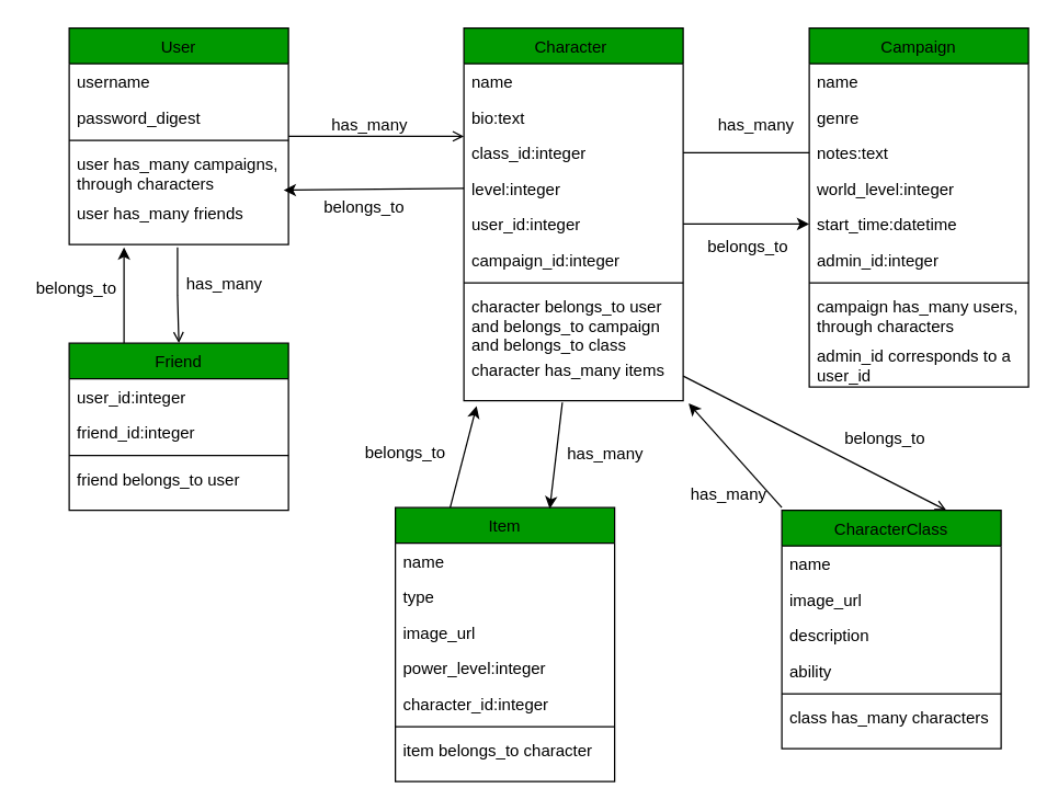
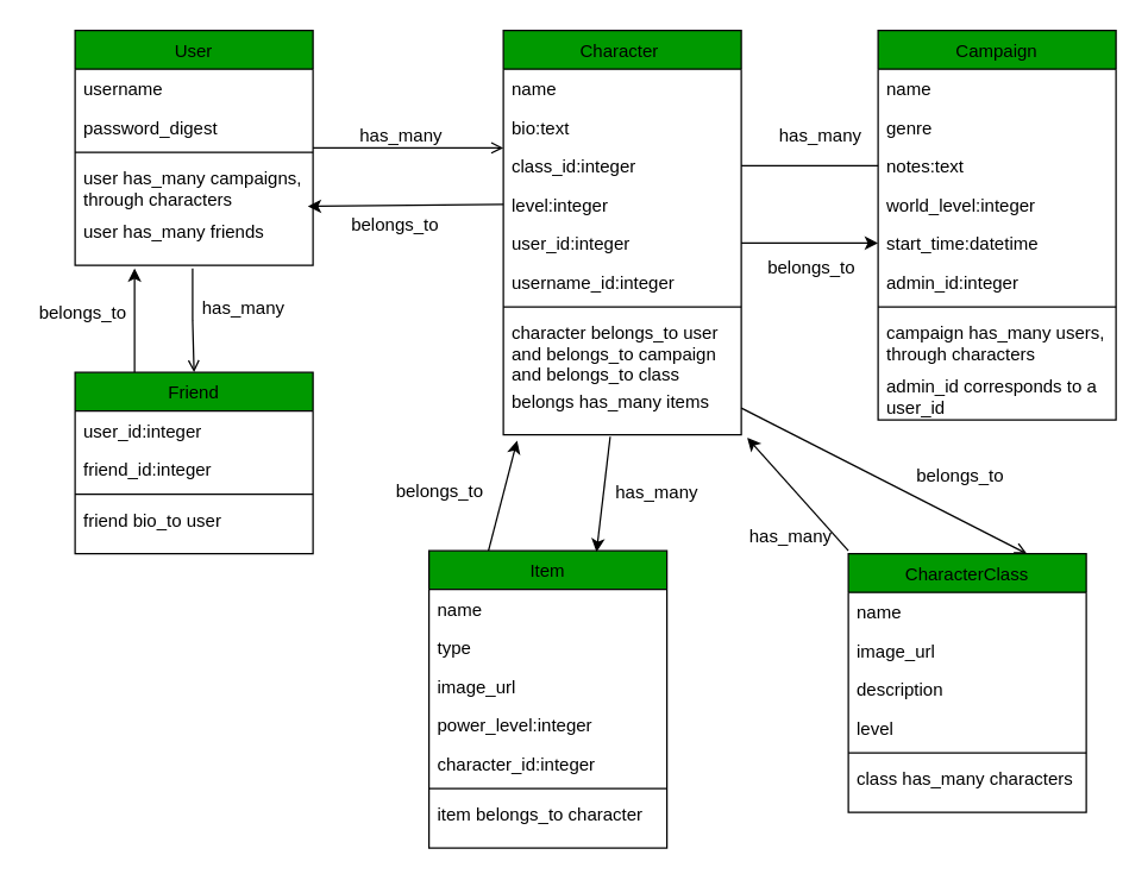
- <mxCell id="14" value="campaign_id:integer" style="text;align=left;verticalAlign=top;spacingLeft=4;spacingRight=4;overflow=hidden;rotatable=0;points=[[0,0.5],[1,0.5]];portConstraint=eastwest;rounded=0;shadow=0;html=0;" parent="8" vertex="1"><mxGeometry y="156" width="160" height="26" as="geometry" /></mxCell>
+ <mxCell id="14" value="username_id:integer" style="text;align=left;verticalAlign=top;spacingLeft=4;spacingRight=4;overflow=hidden;rotatable=0;points=[[0,0.5],[1,0.5]];portConstraint=eastwest;rounded=0;shadow=0;html=0;" parent="8" vertex="1"><mxGeometry y="156" width="160" height="26" as="geometry" /></mxCell>
- <mxCell id="17" value="character has_many items" style="text;align=left;verticalAlign=top;spacingLeft=4;spacingRight=4;overflow=hidden;rotatable=0;points=[[0,0.5],[1,0.5]];portConstraint=eastwest;rounded=0;shadow=0;html=0;" parent="8" vertex="1"><mxGeometry y="236" width="160" height="36" as="geometry" /></mxCell>
+ <mxCell id="17" value="belongs has_many items" style="text;align=left;verticalAlign=top;spacingLeft=4;spacingRight=4;overflow=hidden;rotatable=0;points=[[0,0.5],[1,0.5]];portConstraint=eastwest;rounded=0;shadow=0;html=0;" parent="8" vertex="1"><mxGeometry y="236" width="160" height="36" as="geometry" /></mxCell>
- <mxCell id="48" value="friend belongs_to user" style="text;align=left;verticalAlign=top;spacingLeft=4;spacingRight=4;overflow=hidden;rotatable=0;points=[[0,0.5],[1,0.5]];portConstraint=eastwest;rounded=0;shadow=0;html=0;" parent="44" vertex="1"><mxGeometry y="86" width="160" height="36" as="geometry" /></mxCell>
+ <mxCell id="48" value="friend bio_to user" style="text;align=left;verticalAlign=top;spacingLeft=4;spacingRight=4;overflow=hidden;rotatable=0;points=[[0,0.5],[1,0.5]];portConstraint=eastwest;rounded=0;shadow=0;html=0;" parent="44" vertex="1"><mxGeometry y="86" width="160" height="36" as="geometry" /></mxCell>
- <mxCell id="56" value="ability" style="text;align=left;verticalAlign=top;spacingLeft=4;spacingRight=4;overflow=hidden;rotatable=0;points=[[0,0.5],[1,0.5]];portConstraint=eastwest;rounded=0;shadow=0;html=0;" parent="52" vertex="1"><mxGeometry y="104" width="160" height="26" as="geometry" /></mxCell>
+ <mxCell id="56" value="level" style="text;align=left;verticalAlign=top;spacingLeft=4;spacingRight=4;overflow=hidden;rotatable=0;points=[[0,0.5],[1,0.5]];portConstraint=eastwest;rounded=0;shadow=0;html=0;" parent="52" vertex="1"><mxGeometry y="104" width="160" height="26" as="geometry" /></mxCell>
